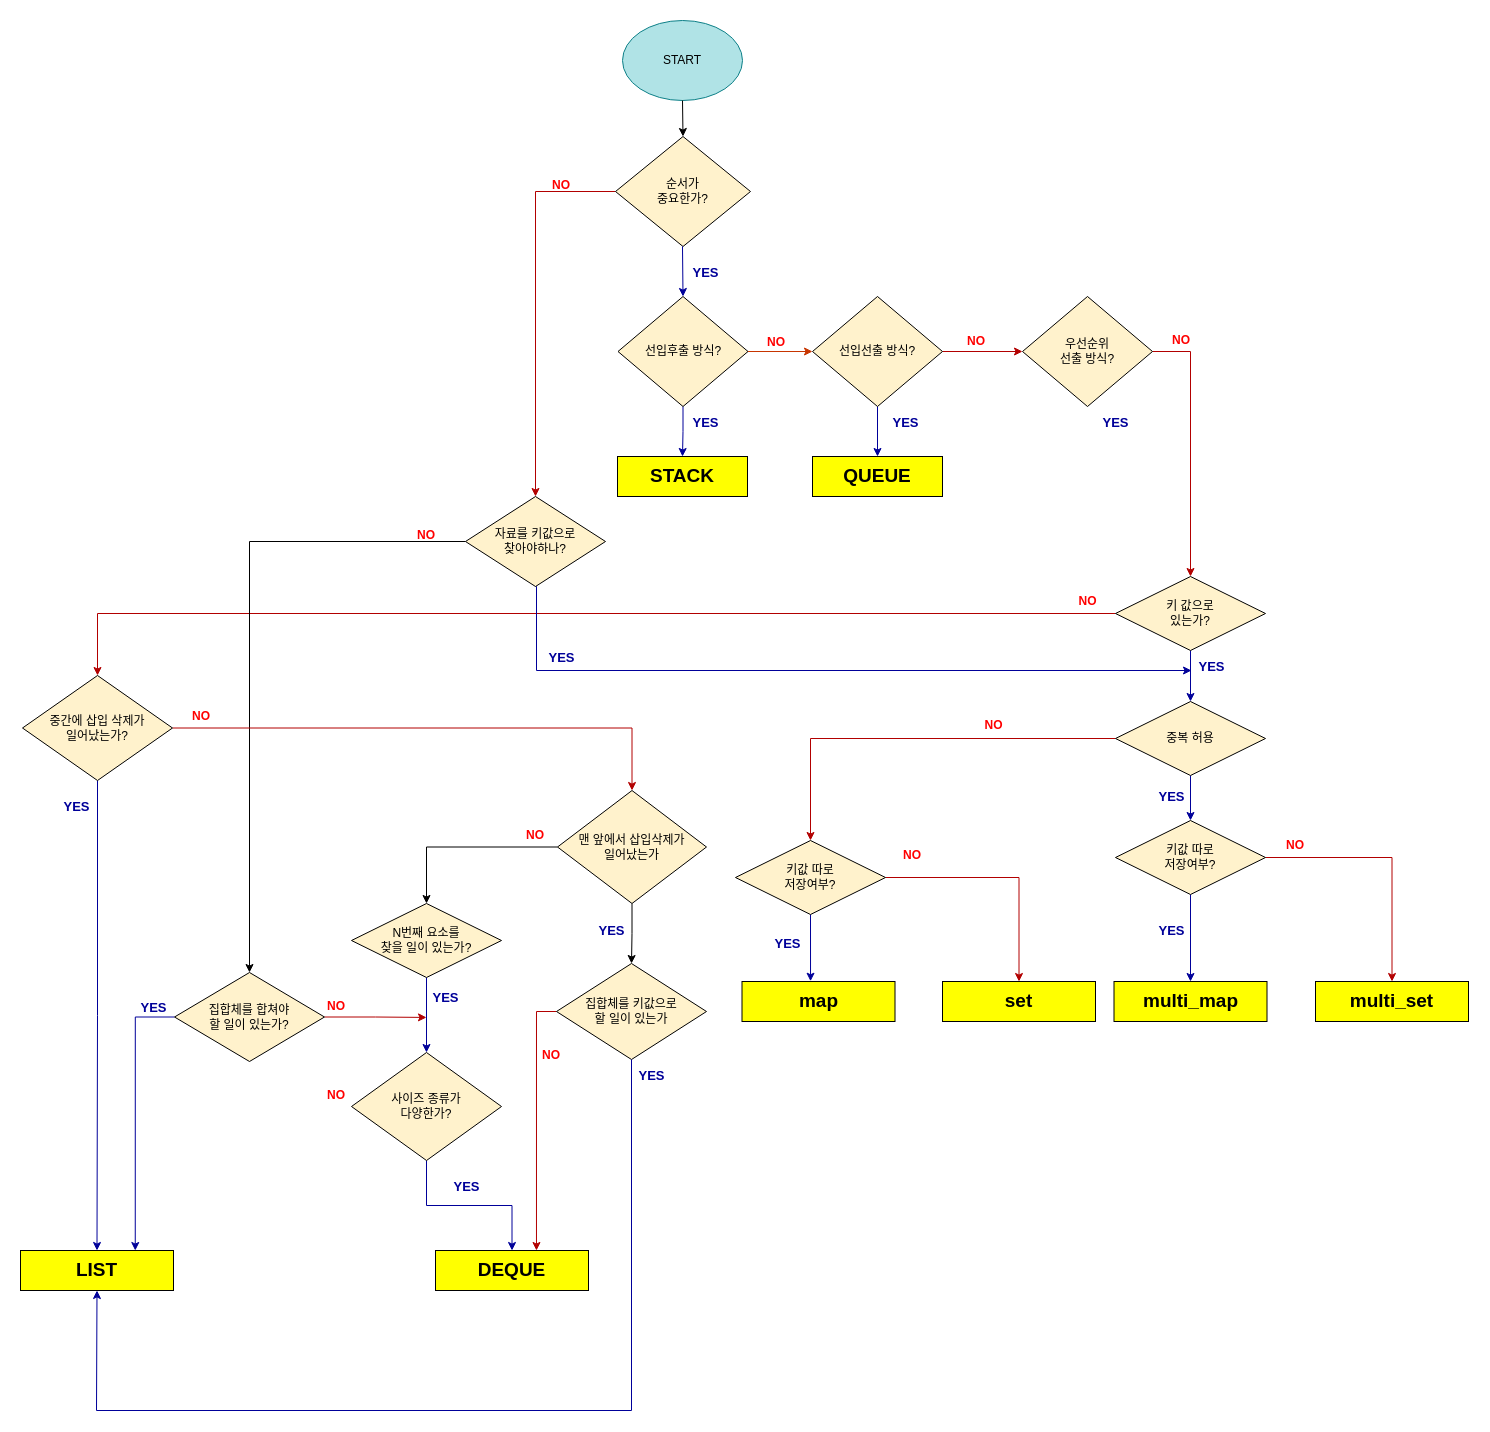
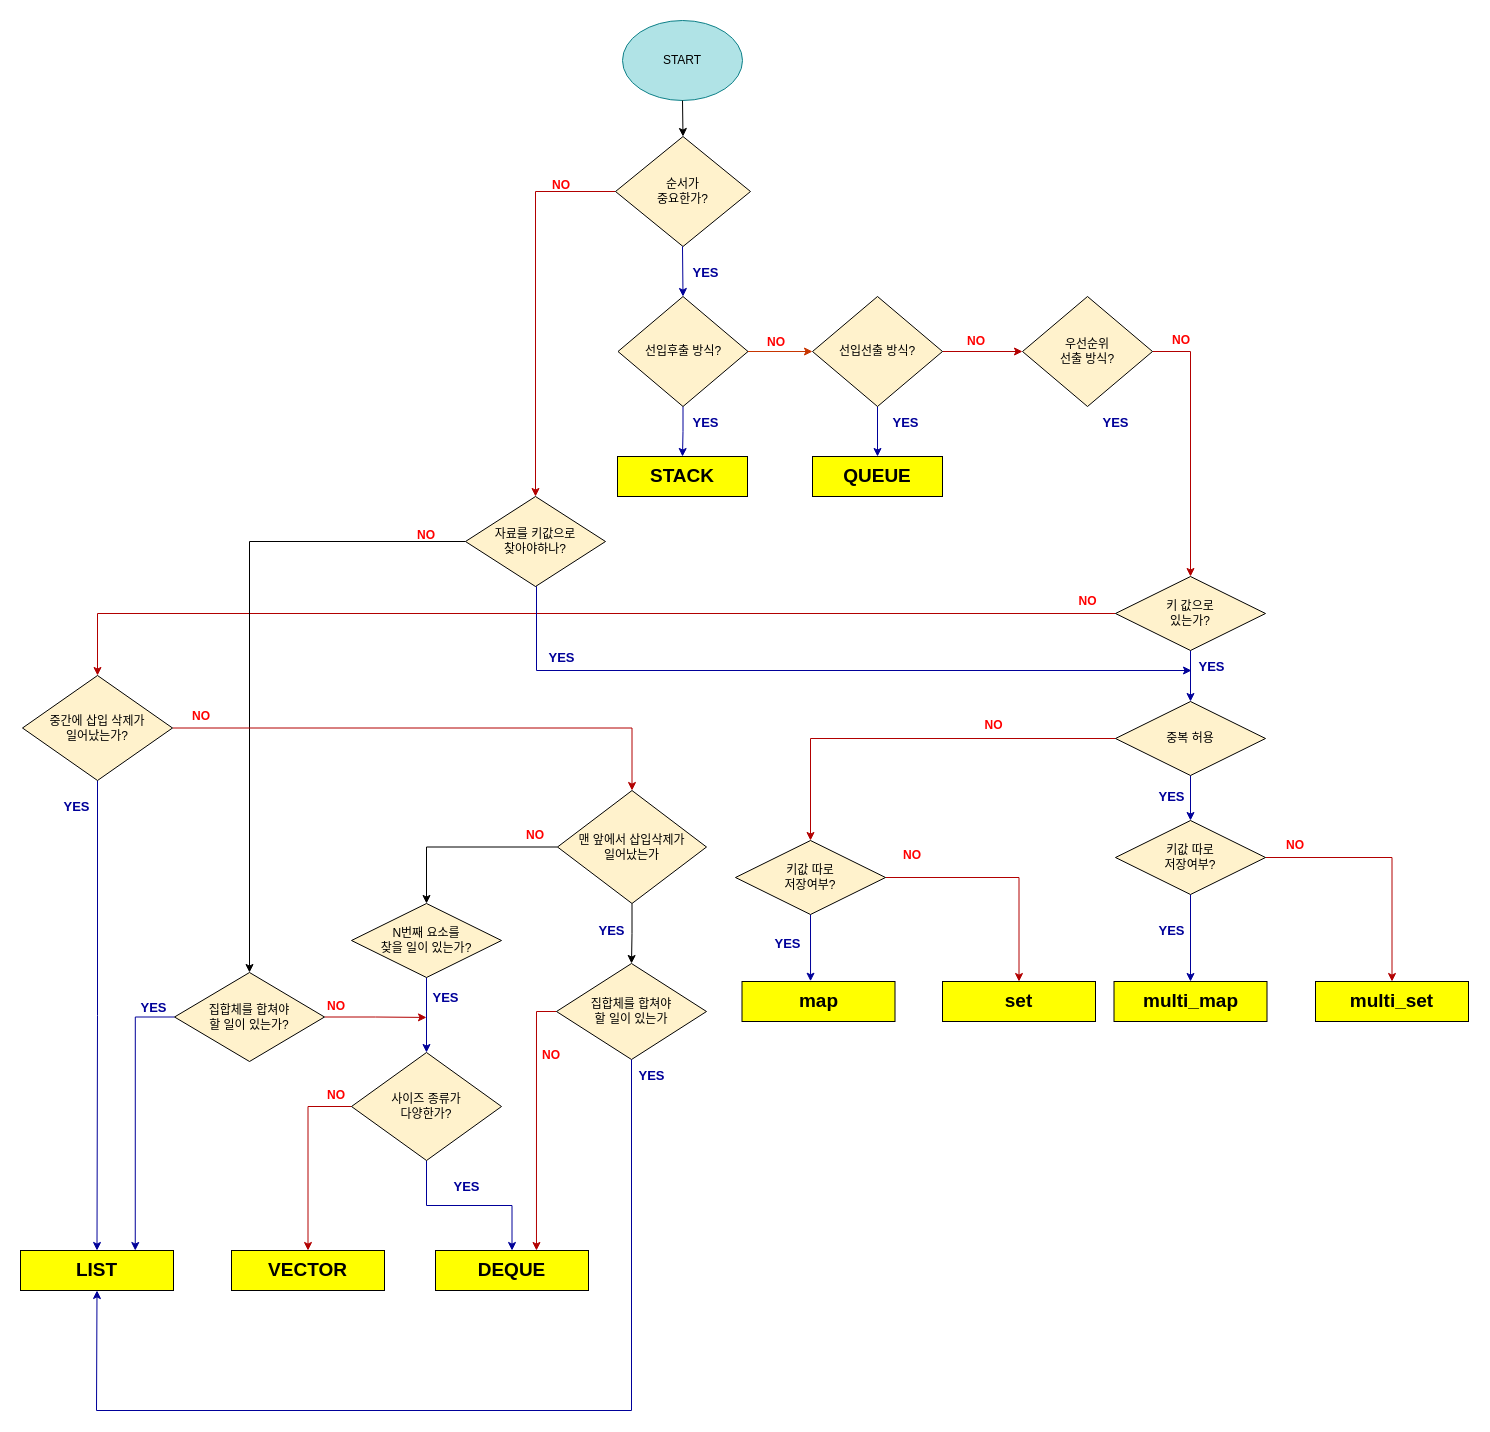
- <mxCell id="60" value="&lt;font color=&quot;#000000&quot;&gt;집합체를 키값으로&lt;br&gt;할 일이 있는가&lt;br&gt;&lt;/font&gt;" style="rhombus;whiteSpace=wrap;html=1;fontColor=#FF0000;fillColor=#FFF2CC;" vertex="1" parent="1"><mxGeometry x="556" y="963" width="150" height="96" as="geometry" /></mxCell>
+ <mxCell id="60" value="&lt;font color=&quot;#000000&quot;&gt;집합체를 합쳐야&lt;br&gt;할 일이 있는가&lt;br&gt;&lt;/font&gt;" style="rhombus;whiteSpace=wrap;html=1;fontColor=#FF0000;fillColor=#FFF2CC;" vertex="1" parent="1"><mxGeometry x="556" y="963" width="150" height="96" as="geometry" /></mxCell>
+ <mxCell id="63" style="edgeStyle=orthogonalEdgeStyle;rounded=0;orthogonalLoop=1;jettySize=auto;html=1;exitX=0;exitY=0.5;exitDx=0;exitDy=0;entryX=0.5;entryY=0;entryDx=0;entryDy=0;fontSize=13;fontColor=#000099;fillColor=#e51400;strokeColor=#B20000;" edge="1" parent="1" source="65" target="70"><mxGeometry relative="1" as="geometry" /></mxCell>
+ <mxCell id="70" value="&lt;span style=&quot;font-size: 19px&quot;&gt;&lt;b&gt;VECTOR&lt;/b&gt;&lt;/span&gt;" style="rounded=0;whiteSpace=wrap;html=1;fontColor=#000000;fillColor=#FFFF00;" vertex="1" parent="1"><mxGeometry x="231" y="1250" width="153" height="40" as="geometry" /></mxCell>
